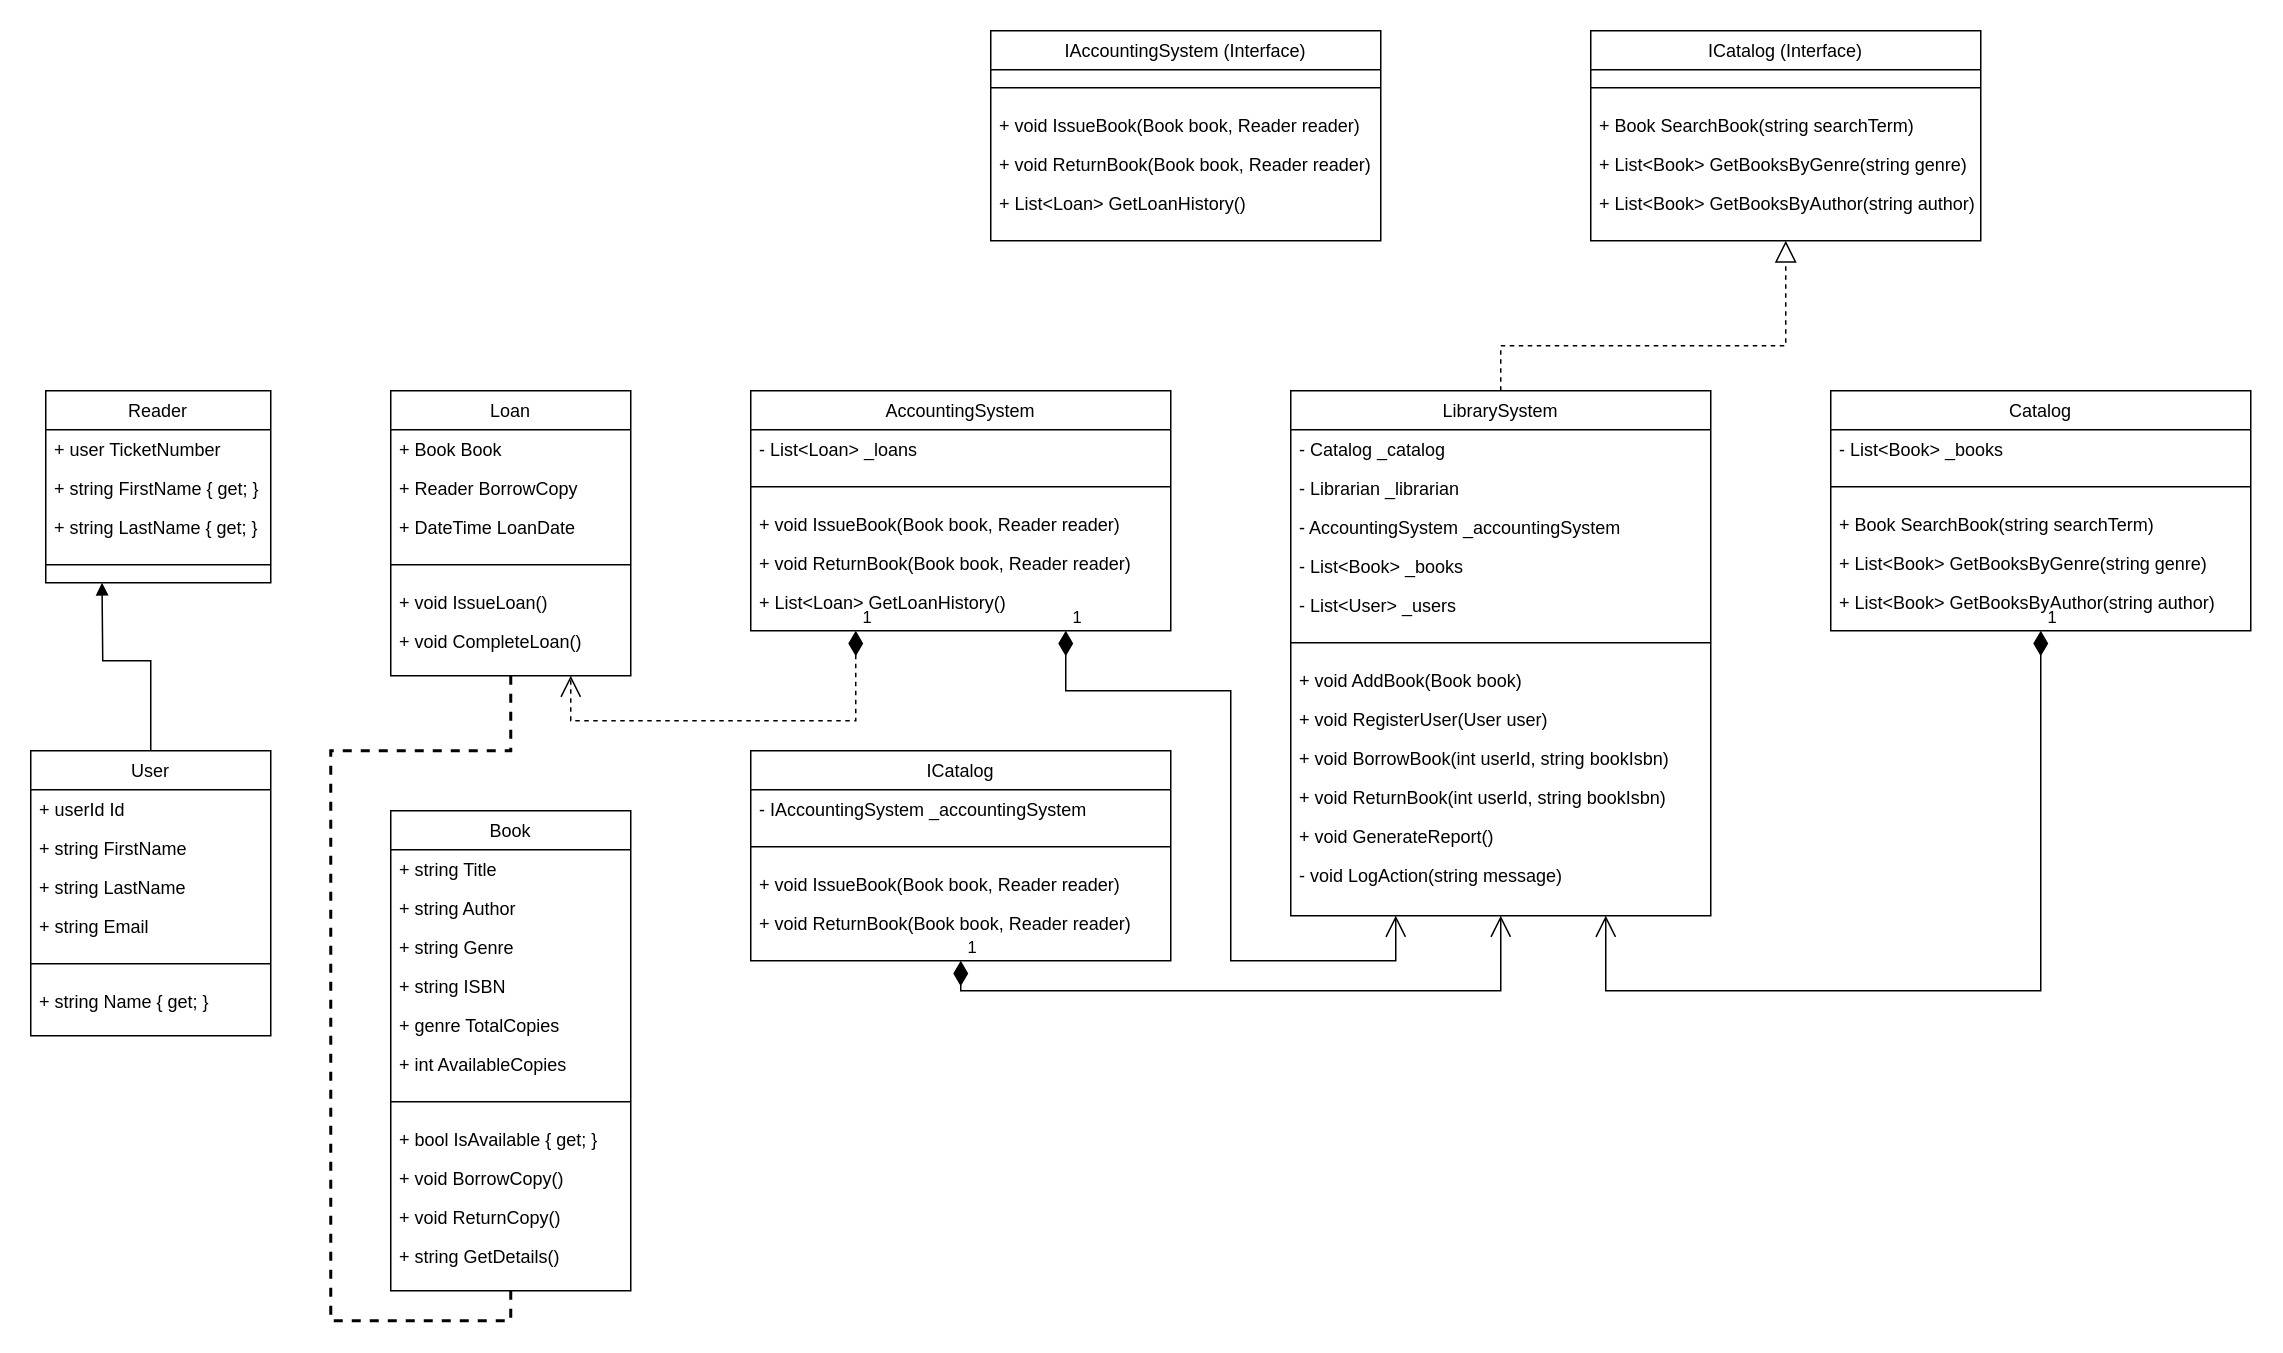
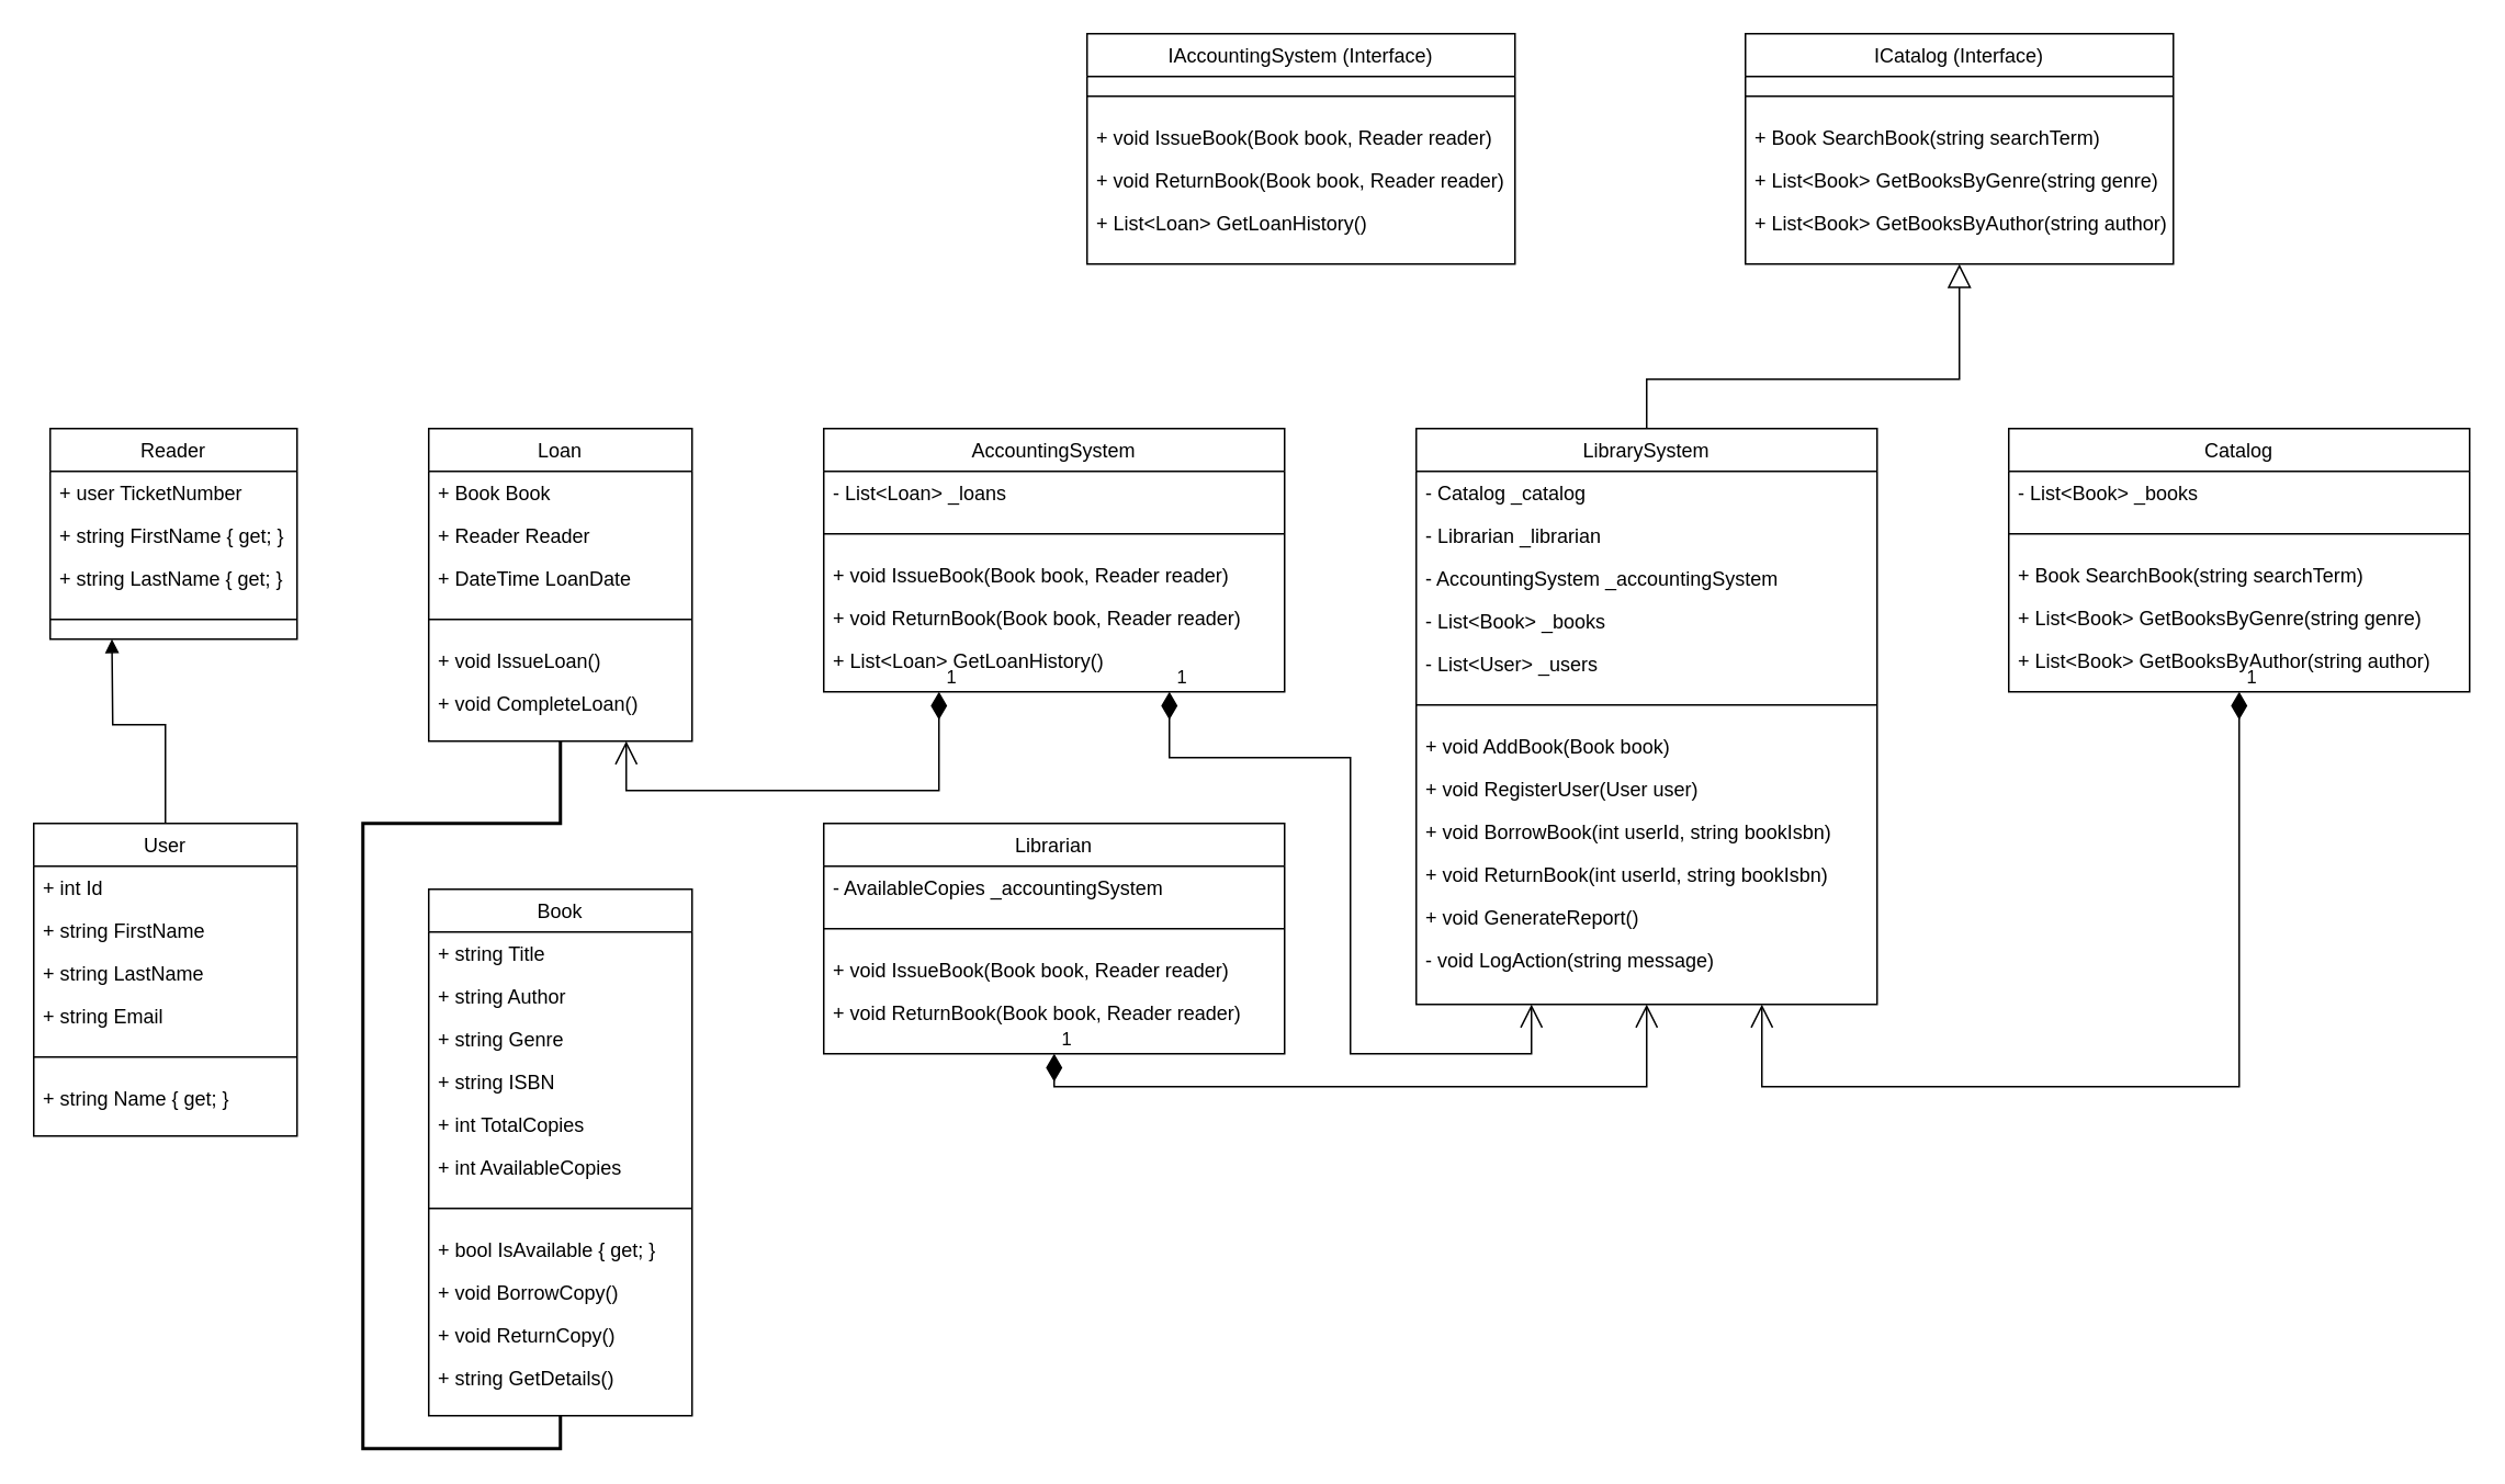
- <mxCell id="76" value="" style="endArrow=block;dashed=1;endFill=0;endSize=12;html=1;rounded=0;exitX=0.5;exitY=0;exitDx=0;exitDy=0;entryX=0.5;entryY=1;entryDx=0;entryDy=0;" edge="1" parent="1" source="12" target="2"><mxGeometry width="160" relative="1" as="geometry"><mxPoint x="1330" y="230" as="sourcePoint" /><mxPoint x="1490" y="230" as="targetPoint" /><Array as="points"><mxPoint x="1000" y="230" /><mxPoint x="1190" y="230" /></Array></mxGeometry></mxCell>
+ <mxCell id="76" value="" style="endArrow=block;dashed=0;endFill=0;endSize=12;html=1;rounded=0;exitX=0.5;exitY=0;exitDx=0;exitDy=0;entryX=0.5;entryY=1;entryDx=0;entryDy=0;" edge="1" parent="1" source="12" target="2"><mxGeometry width="160" relative="1" as="geometry"><mxPoint x="1330" y="230" as="sourcePoint" /><mxPoint x="1490" y="230" as="targetPoint" /><Array as="points"><mxPoint x="1000" y="230" /><mxPoint x="1190" y="230" /></Array></mxGeometry></mxCell>
- <mxCell id="68" value="+ Reader BorrowCopy" style="text;align=left;verticalAlign=top;spacingLeft=4;spacingRight=4;overflow=hidden;rotatable=0;points=[[0,0.5],[1,0.5]];portConstraint=eastwest;" vertex="1" parent="66"><mxGeometry y="52" width="160" height="26" as="geometry" /></mxCell>
+ <mxCell id="68" value="+ Reader Reader" style="text;align=left;verticalAlign=top;spacingLeft=4;spacingRight=4;overflow=hidden;rotatable=0;points=[[0,0.5],[1,0.5]];portConstraint=eastwest;" vertex="1" parent="66"><mxGeometry y="52" width="160" height="26" as="geometry" /></mxCell>
- <mxCell id="77" value="1" style="endArrow=open;html=1;endSize=12;startArrow=diamondThin;startSize=14;startFill=1;edgeStyle=orthogonalEdgeStyle;align=left;verticalAlign=bottom;rounded=0;exitX=0.25;exitY=1;exitDx=0;exitDy=0;entryX=0.75;entryY=1;entryDx=0;entryDy=0;dashed=1;" edge="1" parent="1" source="60" target="66"><mxGeometry x="-1" y="3" relative="1" as="geometry"><mxPoint x="250" y="457.97" as="sourcePoint" /><mxPoint x="310" y="500" as="targetPoint" /><Array as="points"><mxPoint x="570" y="480" /><mxPoint x="380" y="480" /></Array></mxGeometry></mxCell>
+ <mxCell id="77" value="1" style="endArrow=open;html=1;endSize=12;startArrow=diamondThin;startSize=14;startFill=1;edgeStyle=orthogonalEdgeStyle;align=left;verticalAlign=bottom;rounded=0;exitX=0.25;exitY=1;exitDx=0;exitDy=0;entryX=0.75;entryY=1;entryDx=0;entryDy=0;" edge="1" parent="1" source="60" target="66"><mxGeometry x="-1" y="3" relative="1" as="geometry"><mxPoint x="250" y="457.97" as="sourcePoint" /><mxPoint x="310" y="500" as="targetPoint" /><Array as="points"><mxPoint x="570" y="480" /><mxPoint x="380" y="480" /></Array></mxGeometry></mxCell>
- <mxCell id="49" value="ICatalog" style="swimlane;fontStyle=0;align=center;verticalAlign=top;childLayout=stackLayout;horizontal=1;startSize=26;horizontalStack=0;resizeParent=1;resizeLast=0;collapsible=1;marginBottom=0;rounded=0;shadow=0;strokeWidth=1;" vertex="1" parent="1"><mxGeometry x="500" y="500" width="280" height="140" as="geometry"><mxRectangle x="130" y="380" width="160" height="26" as="alternateBounds" /></mxGeometry></mxCell>
+ <mxCell id="49" value="Librarian" style="swimlane;fontStyle=0;align=center;verticalAlign=top;childLayout=stackLayout;horizontal=1;startSize=26;horizontalStack=0;resizeParent=1;resizeLast=0;collapsible=1;marginBottom=0;rounded=0;shadow=0;strokeWidth=1;" vertex="1" parent="1"><mxGeometry x="500" y="500" width="280" height="140" as="geometry"><mxRectangle x="130" y="380" width="160" height="26" as="alternateBounds" /></mxGeometry></mxCell>
- <mxCell id="38" value="+ userId Id" style="text;align=left;verticalAlign=top;spacingLeft=4;spacingRight=4;overflow=hidden;rotatable=0;points=[[0,0.5],[1,0.5]];portConstraint=eastwest;" vertex="1" parent="37"><mxGeometry y="26" width="160" height="26" as="geometry" /></mxCell>
+ <mxCell id="38" value="+ int Id" style="text;align=left;verticalAlign=top;spacingLeft=4;spacingRight=4;overflow=hidden;rotatable=0;points=[[0,0.5],[1,0.5]];portConstraint=eastwest;" vertex="1" parent="37"><mxGeometry y="26" width="160" height="26" as="geometry" /></mxCell>
- <mxCell id="50" value="- IAccountingSystem _accountingSystem" style="text;align=left;verticalAlign=top;spacingLeft=4;spacingRight=4;overflow=hidden;rotatable=0;points=[[0,0.5],[1,0.5]];portConstraint=eastwest;" vertex="1" parent="49"><mxGeometry y="26" width="280" height="26" as="geometry" /></mxCell>
+ <mxCell id="50" value="- AvailableCopies _accountingSystem" style="text;align=left;verticalAlign=top;spacingLeft=4;spacingRight=4;overflow=hidden;rotatable=0;points=[[0,0.5],[1,0.5]];portConstraint=eastwest;" vertex="1" parent="49"><mxGeometry y="26" width="280" height="26" as="geometry" /></mxCell>
- <mxCell id="78" value="" style="endArrow=none;startArrow=none;endFill=0;startFill=0;endSize=8;html=1;verticalAlign=bottom;labelBackgroundColor=none;strokeWidth=2;rounded=0;entryX=0.5;entryY=1;entryDx=0;entryDy=0;exitX=0.5;exitY=1;exitDx=0;exitDy=0;dashed=1;" edge="1" parent="1" source="25" target="66"><mxGeometry width="160" relative="1" as="geometry"><mxPoint x="340" y="880" as="sourcePoint" /><mxPoint x="220" y="450" as="targetPoint" /><Array as="points"><mxPoint x="340" y="880" /><mxPoint x="220" y="880" /><mxPoint x="220" y="500" /><mxPoint x="340" y="500" /></Array></mxGeometry></mxCell>
+ <mxCell id="78" value="" style="endArrow=none;startArrow=none;endFill=0;startFill=0;endSize=8;html=1;verticalAlign=bottom;labelBackgroundColor=none;strokeWidth=2;rounded=0;entryX=0.5;entryY=1;entryDx=0;entryDy=0;exitX=0.5;exitY=1;exitDx=0;exitDy=0;" edge="1" parent="1" source="25" target="66"><mxGeometry width="160" relative="1" as="geometry"><mxPoint x="340" y="880" as="sourcePoint" /><mxPoint x="220" y="450" as="targetPoint" /><Array as="points"><mxPoint x="340" y="880" /><mxPoint x="220" y="880" /><mxPoint x="220" y="500" /><mxPoint x="340" y="500" /></Array></mxGeometry></mxCell>
- <mxCell id="30" value="+ genre TotalCopies" style="text;align=left;verticalAlign=top;spacingLeft=4;spacingRight=4;overflow=hidden;rotatable=0;points=[[0,0.5],[1,0.5]];portConstraint=eastwest;" vertex="1" parent="25"><mxGeometry y="130" width="160" height="26" as="geometry" /></mxCell>
+ <mxCell id="30" value="+ int TotalCopies" style="text;align=left;verticalAlign=top;spacingLeft=4;spacingRight=4;overflow=hidden;rotatable=0;points=[[0,0.5],[1,0.5]];portConstraint=eastwest;" vertex="1" parent="25"><mxGeometry y="130" width="160" height="26" as="geometry" /></mxCell>
